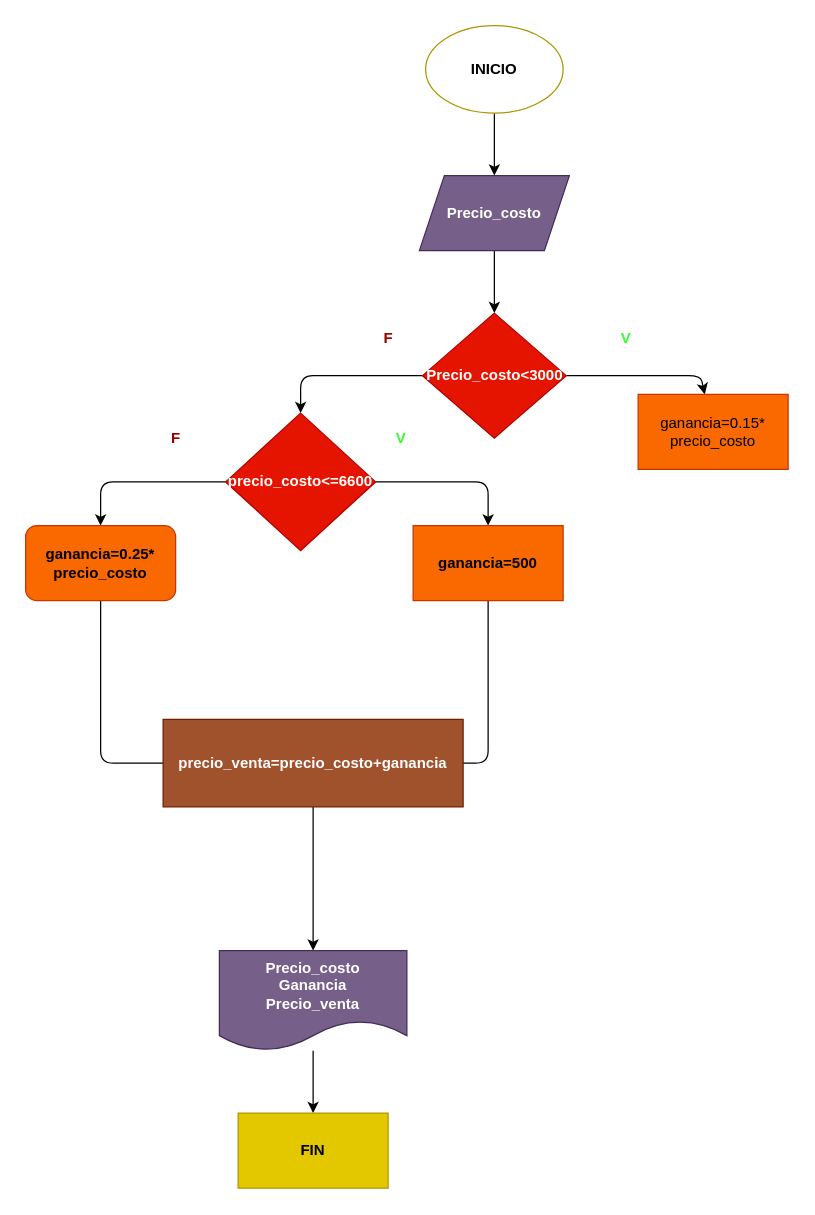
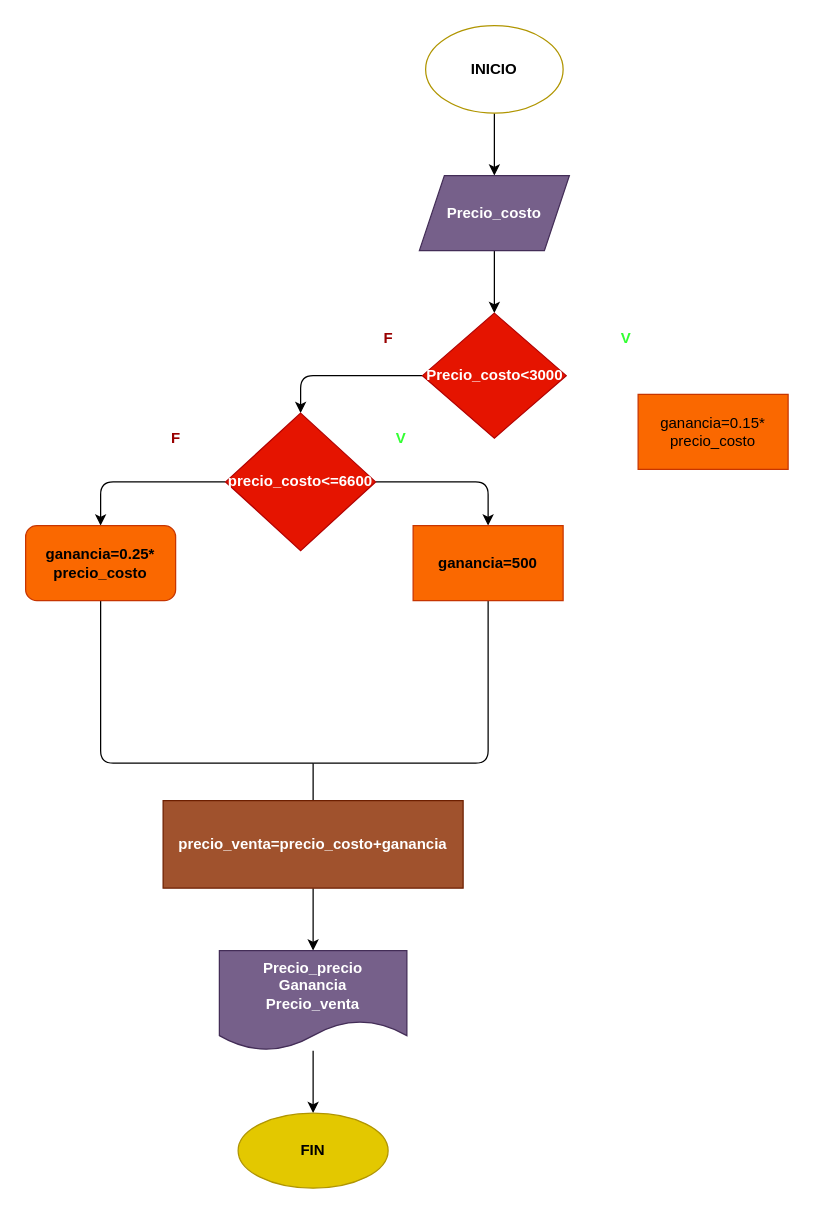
- <mxCell id="6" value="" style="edgeStyle=none;html=1;fontColor=#000000;" parent="1" source="8" target="9" edge="1"><mxGeometry relative="1" as="geometry"><Array as="points"><mxPoint x="560" y="300" /></Array></mxGeometry></mxCell>
- <mxCell id="20" value="&lt;b&gt;precio_venta=precio_costo+ganancia&lt;/b&gt;" style="rounded=0;whiteSpace=wrap;html=1;fontColor=#ffffff;fillColor=#a0522d;strokeColor=#6D1F00;" parent="1" vertex="1"><mxGeometry x="130" y="575" width="240" height="70" as="geometry" /></mxCell>
+ <mxCell id="20" value="&lt;b&gt;precio_venta=precio_costo+ganancia&lt;/b&gt;" style="rounded=0;whiteSpace=wrap;html=1;fontColor=#ffffff;fillColor=#a0522d;strokeColor=#6D1F00;" parent="1" vertex="1"><mxGeometry y="640" width="240" height="70" as="geometry" x="130" /></mxCell>
- <mxCell id="22" value="&lt;b&gt;Precio_costo&lt;/b&gt;&lt;br&gt;&lt;b&gt;Ganancia&lt;/b&gt;&lt;br&gt;&lt;b&gt;Precio_venta&lt;/b&gt;" style="shape=document;whiteSpace=wrap;html=1;boundedLbl=1;fillColor=#76608a;strokeColor=#432D57;fontColor=#ffffff;rounded=0;" parent="1" vertex="1"><mxGeometry x="175" y="760" width="150" height="80" as="geometry" /></mxCell>
+ <mxCell id="22" value="&lt;b&gt;Precio_precio&lt;/b&gt;&lt;br&gt;&lt;b&gt;Ganancia&lt;/b&gt;&lt;br&gt;&lt;b&gt;Precio_venta&lt;/b&gt;" style="shape=document;whiteSpace=wrap;html=1;boundedLbl=1;fillColor=#76608a;strokeColor=#432D57;fontColor=#ffffff;rounded=0;" parent="1" vertex="1"><mxGeometry x="175" y="760" width="150" height="80" as="geometry" /></mxCell>
- <mxCell id="23" value="&lt;b&gt;FIN&lt;/b&gt;" style="whiteSpace=wrap;html=1;fillColor=#e3c800;strokeColor=#B09500;fontColor=#000000;rounded=0;" parent="1" vertex="1"><mxGeometry x="190" y="890" width="120" height="60" as="geometry" /></mxCell>
+ <mxCell id="23" value="&lt;b&gt;FIN&lt;/b&gt;" style="ellipse;whiteSpace=wrap;html=1;fillColor=#e3c800;strokeColor=#B09500;fontColor=#000000;rounded=0;" parent="1" vertex="1"><mxGeometry x="190" y="890" width="120" height="60" as="geometry" /></mxCell>
